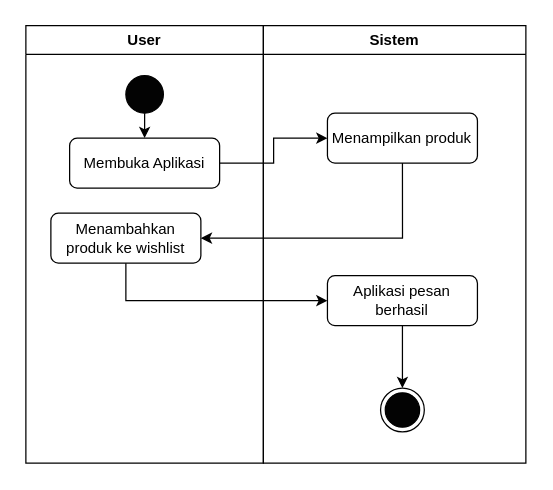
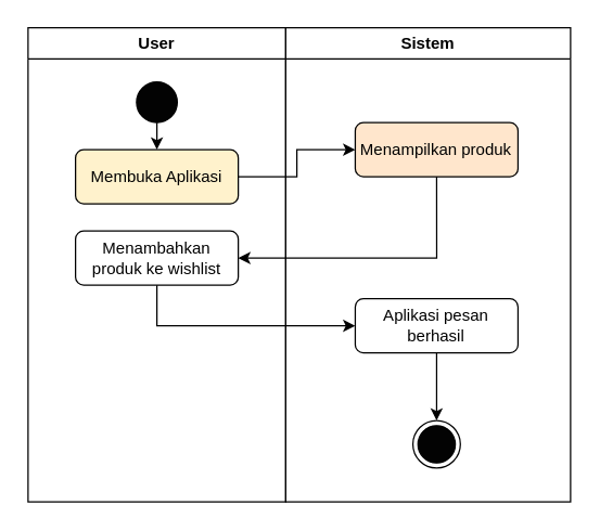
- <mxCell id="8" value="Menampilkan produk" style="rounded=1;whiteSpace=wrap;html=1;" parent="7" vertex="1"><mxGeometry x="51.25" y="70" width="120" height="40" as="geometry" /></mxCell>
+ <mxCell id="8" value="Menampilkan produk" style="rounded=1;whiteSpace=wrap;html=1;fillColor=#ffe6cc;" parent="7" vertex="1"><mxGeometry x="51.25" y="70" width="120" height="40" as="geometry" /></mxCell>
- <mxCell id="5" value="Membuka Aplikasi" style="rounded=1;whiteSpace=wrap;html=1;" parent="2" vertex="1"><mxGeometry x="35" y="90" width="120" height="40" as="geometry" /></mxCell>
+ <mxCell id="5" value="Membuka Aplikasi" style="rounded=1;whiteSpace=wrap;html=1;fillColor=#fff2cc;" parent="2" vertex="1"><mxGeometry x="35" y="90" width="120" height="40" as="geometry" /></mxCell>
- <mxCell id="6" value="Menambahkan produk ke wishlist" style="rounded=1;whiteSpace=wrap;html=1;" parent="2" vertex="1"><mxGeometry x="20" y="150" width="120" height="40" as="geometry" /></mxCell>
+ <mxCell id="6" value="Menambahkan produk ke wishlist" style="rounded=1;whiteSpace=wrap;html=1;" parent="2" vertex="1"><mxGeometry x="35" y="150" width="120" height="40" as="geometry" /></mxCell>
